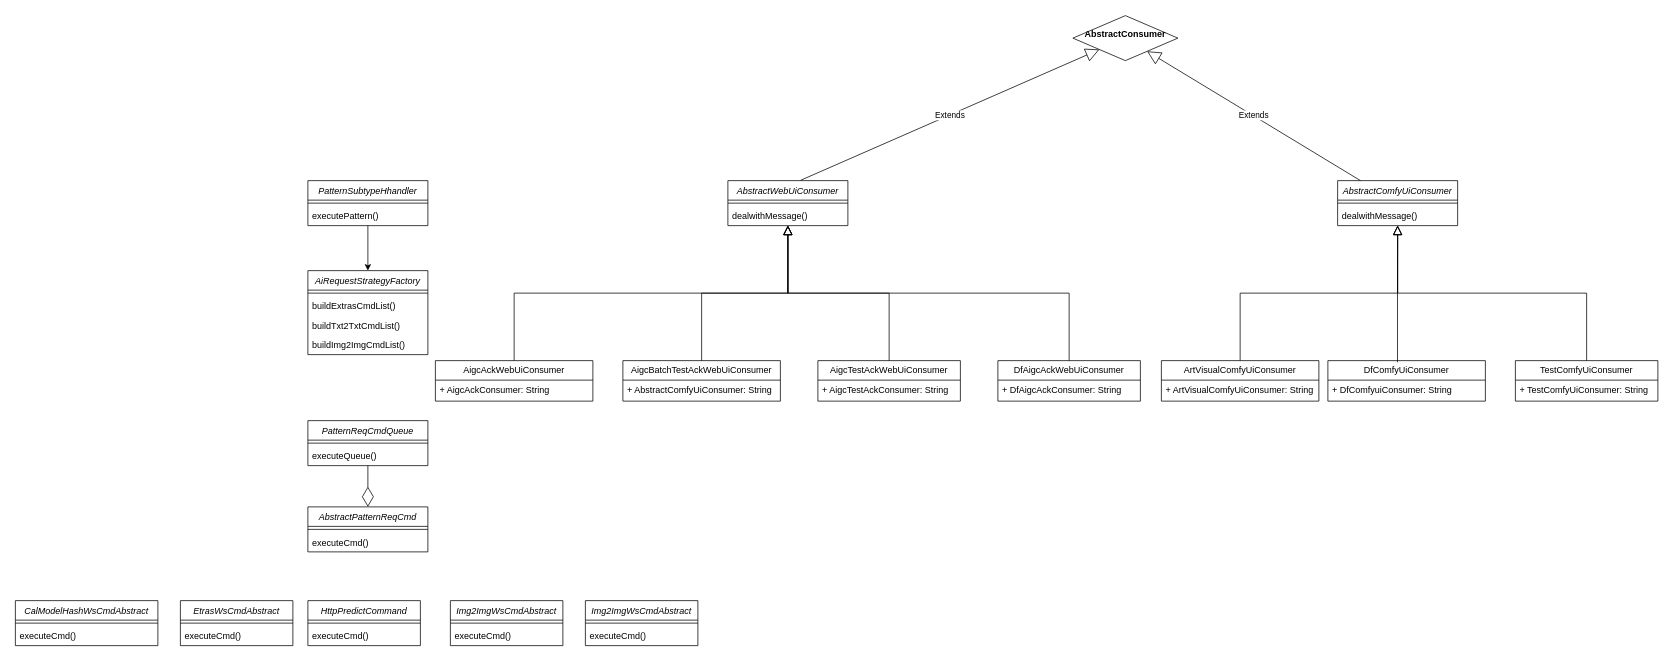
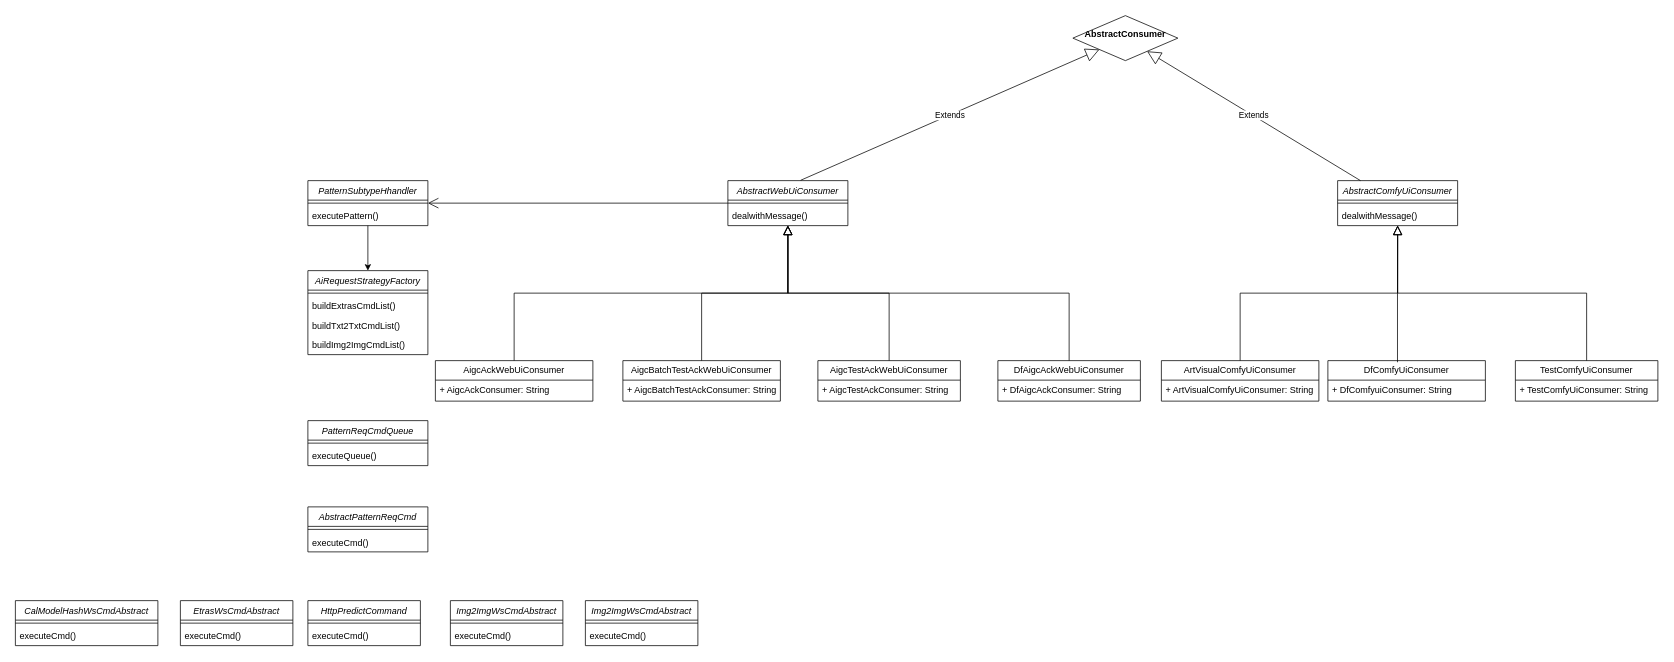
+ <mxCell id="36" value="" style="endArrow=open;endFill=1;endSize=12;html=1;rounded=0;" edge="1" parent="1" source="2" target="33"><mxGeometry width="160" relative="1" as="geometry"><mxPoint x="730" y="320" as="sourcePoint" /><mxPoint x="890" y="320" as="targetPoint" /></mxGeometry></mxCell>
- <mxCell id="14" value="+ AbstractComfyUiConsumer: String" style="text;strokeColor=none;fillColor=none;align=left;verticalAlign=top;spacingLeft=4;spacingRight=4;overflow=hidden;rotatable=0;points=[[0,0.5],[1,0.5]];portConstraint=eastwest;whiteSpace=wrap;html=1;" vertex="1" parent="13"><mxGeometry y="26" width="210" height="28" as="geometry" /></mxCell>
+ <mxCell id="14" value="+ AigcBatchTestAckConsumer: String" style="text;strokeColor=none;fillColor=none;align=left;verticalAlign=top;spacingLeft=4;spacingRight=4;overflow=hidden;rotatable=0;points=[[0,0.5],[1,0.5]];portConstraint=eastwest;whiteSpace=wrap;html=1;" vertex="1" parent="13"><mxGeometry y="26" width="210" height="28" as="geometry" /></mxCell>
- <mxCell id="48" value="" style="endArrow=diamondThin;endFill=0;endSize=24;html=1;rounded=0;" edge="1" parent="1" source="42" target="45"><mxGeometry width="160" relative="1" as="geometry"><mxPoint x="620" y="690" as="sourcePoint" /><mxPoint x="780" y="690" as="targetPoint" /></mxGeometry></mxCell>
